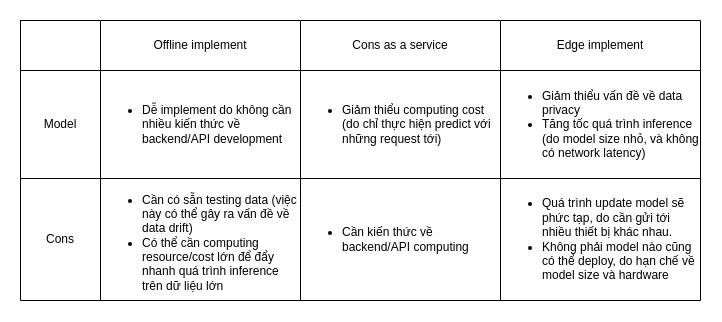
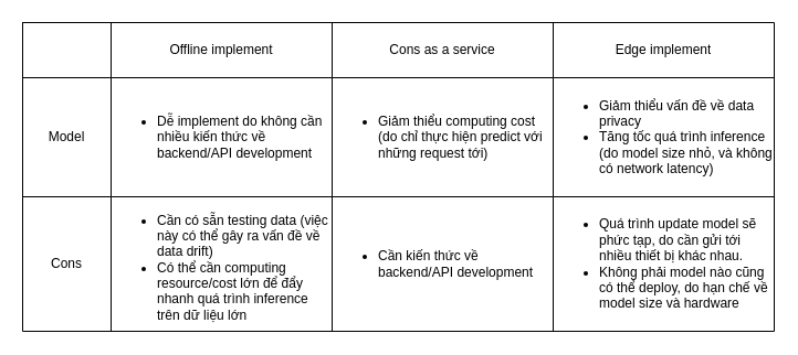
- <mxCell id="16" value="&lt;ul&gt;&lt;li&gt;Cần kiến thức về backend/API computing&lt;/li&gt;&lt;/ul&gt;" style="shape=partialRectangle;html=1;whiteSpace=wrap;connectable=0;overflow=hidden;fillColor=none;top=0;left=0;bottom=0;right=0;pointerEvents=1;align=left;" vertex="1" parent="13"><mxGeometry x="280" width="200" height="122" as="geometry"><mxRectangle width="200" height="122" as="alternateBounds" /></mxGeometry></mxCell>
+ <mxCell id="16" value="&lt;ul&gt;&lt;li&gt;Cần kiến thức về backend/API development&lt;/li&gt;&lt;/ul&gt;" style="shape=partialRectangle;html=1;whiteSpace=wrap;connectable=0;overflow=hidden;fillColor=none;top=0;left=0;bottom=0;right=0;pointerEvents=1;align=left;" vertex="1" parent="13"><mxGeometry x="280" width="200" height="122" as="geometry"><mxRectangle width="200" height="122" as="alternateBounds" /></mxGeometry></mxCell>
